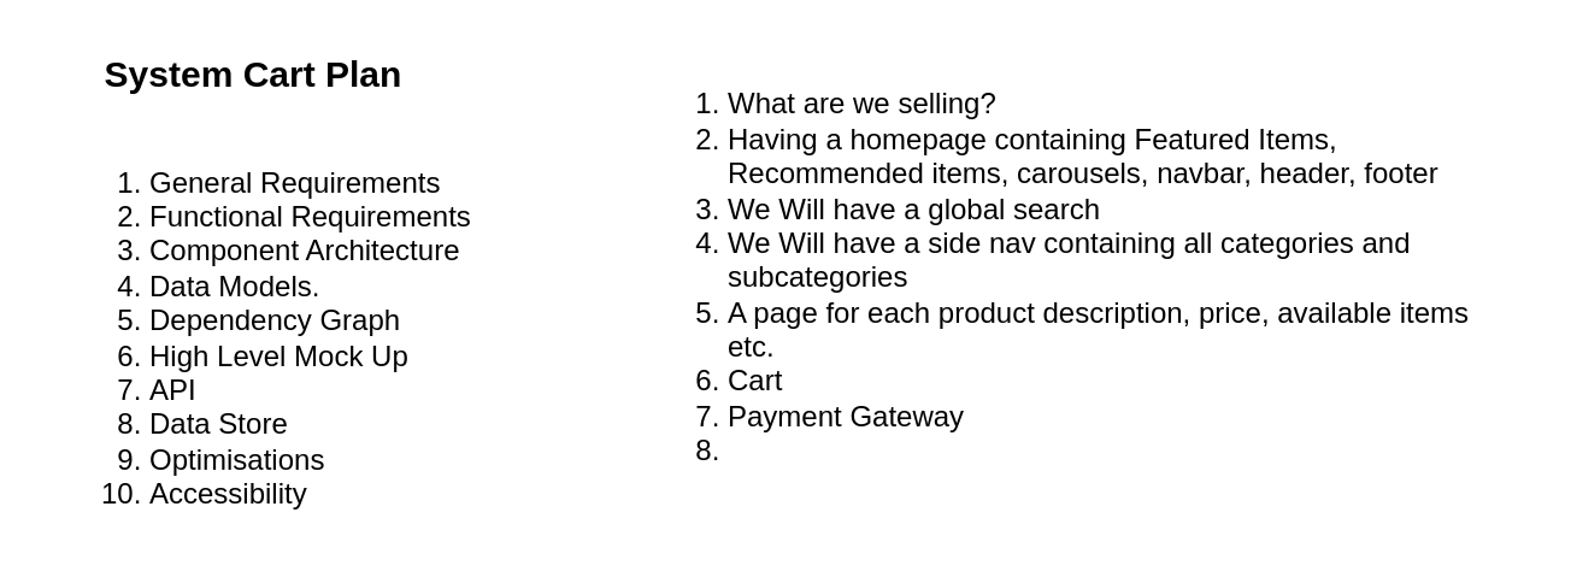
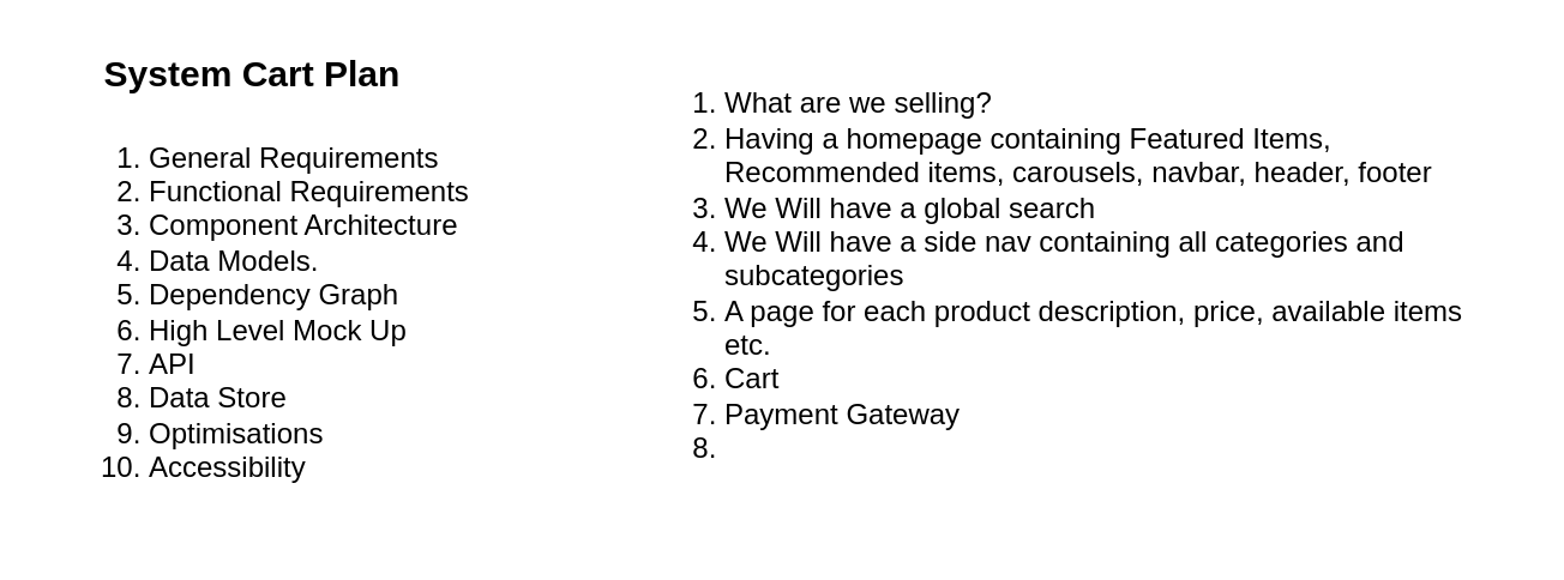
- <mxCell id="2" value="&lt;ol&gt;&lt;li&gt;General Requirements&lt;/li&gt;&lt;li&gt;Functional Requirements&lt;/li&gt;&lt;li&gt;Component Architecture&lt;/li&gt;&lt;li&gt;Data Models.&lt;/li&gt;&lt;li&gt;Dependency Graph&lt;/li&gt;&lt;li&gt;High Level Mock Up&lt;/li&gt;&lt;li&gt;API&lt;/li&gt;&lt;li&gt;Data Store&lt;/li&gt;&lt;li&gt;Optimisations&lt;/li&gt;&lt;li&gt;Accessibility&lt;/li&gt;&lt;/ol&gt;" style="text;strokeColor=none;fillColor=none;html=1;whiteSpace=wrap;verticalAlign=middle;overflow=hidden;" vertex="1" parent="1"><mxGeometry x="20" y="50" width="190" height="180" as="geometry" /></mxCell>
+ <mxCell id="2" value="&lt;ol&gt;&lt;li&gt;General Requirements&lt;/li&gt;&lt;li&gt;Functional Requirements&lt;/li&gt;&lt;li&gt;Component Architecture&lt;/li&gt;&lt;li&gt;Data Models.&lt;/li&gt;&lt;li&gt;Dependency Graph&lt;/li&gt;&lt;li&gt;High Level Mock Up&lt;/li&gt;&lt;li&gt;API&lt;/li&gt;&lt;li&gt;Data Store&lt;/li&gt;&lt;li&gt;Optimisations&lt;/li&gt;&lt;li&gt;Accessibility&lt;/li&gt;&lt;/ol&gt;" style="text;strokeColor=none;fillColor=none;html=1;whiteSpace=wrap;verticalAlign=middle;overflow=hidden;" vertex="1" parent="1"><mxGeometry x="20" y="40" width="190" height="180" as="geometry" /></mxCell>
